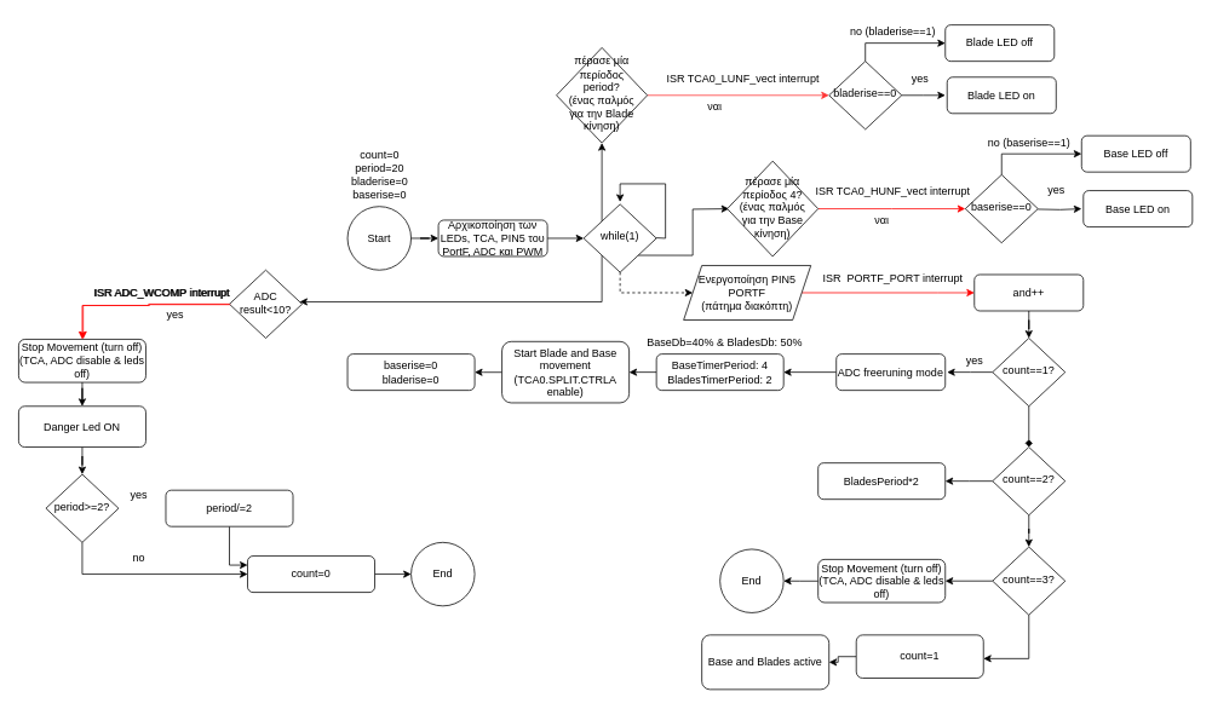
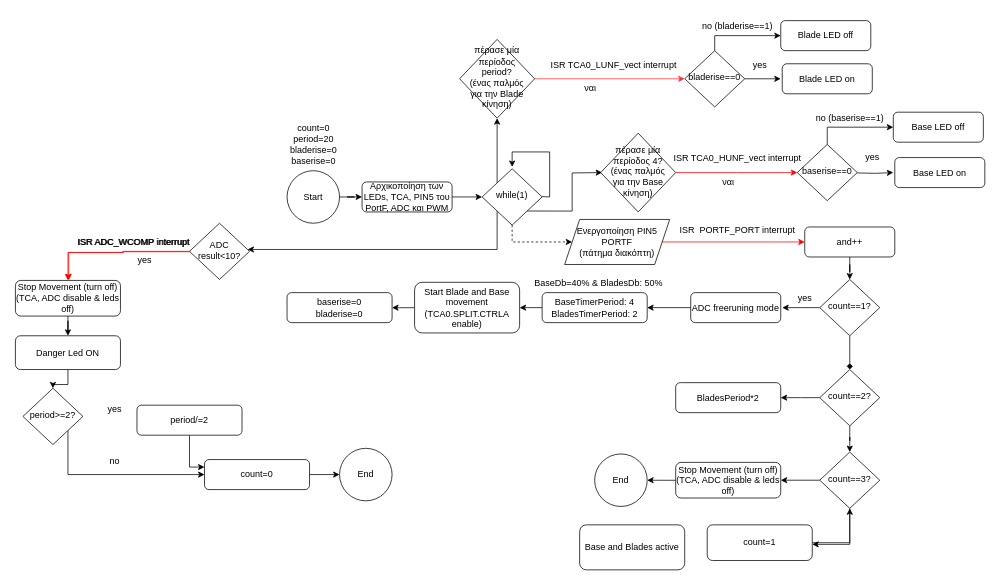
- <mxCell id="63" value="period&amp;gt;=2?" style="rhombus;whiteSpace=wrap;html=1;shadow=0;fontFamily=Helvetica;fontSize=12;align=center;strokeWidth=1;spacing=6;spacingTop=-4;" vertex="1" parent="1"><mxGeometry x="50" y="522" width="80" height="75" as="geometry" /></mxCell>
+ <mxCell id="63" value="period&amp;gt;=2?" style="rhombus;whiteSpace=wrap;html=1;shadow=0;fontFamily=Helvetica;fontSize=12;align=center;strokeWidth=1;spacing=6;spacingTop=-4;" vertex="1" parent="1"><mxGeometry x="30" y="517" width="80" height="75" as="geometry" /></mxCell>
- <mxCell id="39" style="edgeStyle=orthogonalEdgeStyle;rounded=0;orthogonalLoop=1;jettySize=auto;html=1;" edge="1" parent="1" source="40" target="41"><mxGeometry relative="1" as="geometry" /></mxCell>
+ <mxCell id="39" style="edgeStyle=orthogonalEdgeStyle;rounded=0;orthogonalLoop=1;jettySize=auto;html=1;" edge="1" parent="1" source="40" target="26"><mxGeometry relative="1" as="geometry" /></mxCell>
